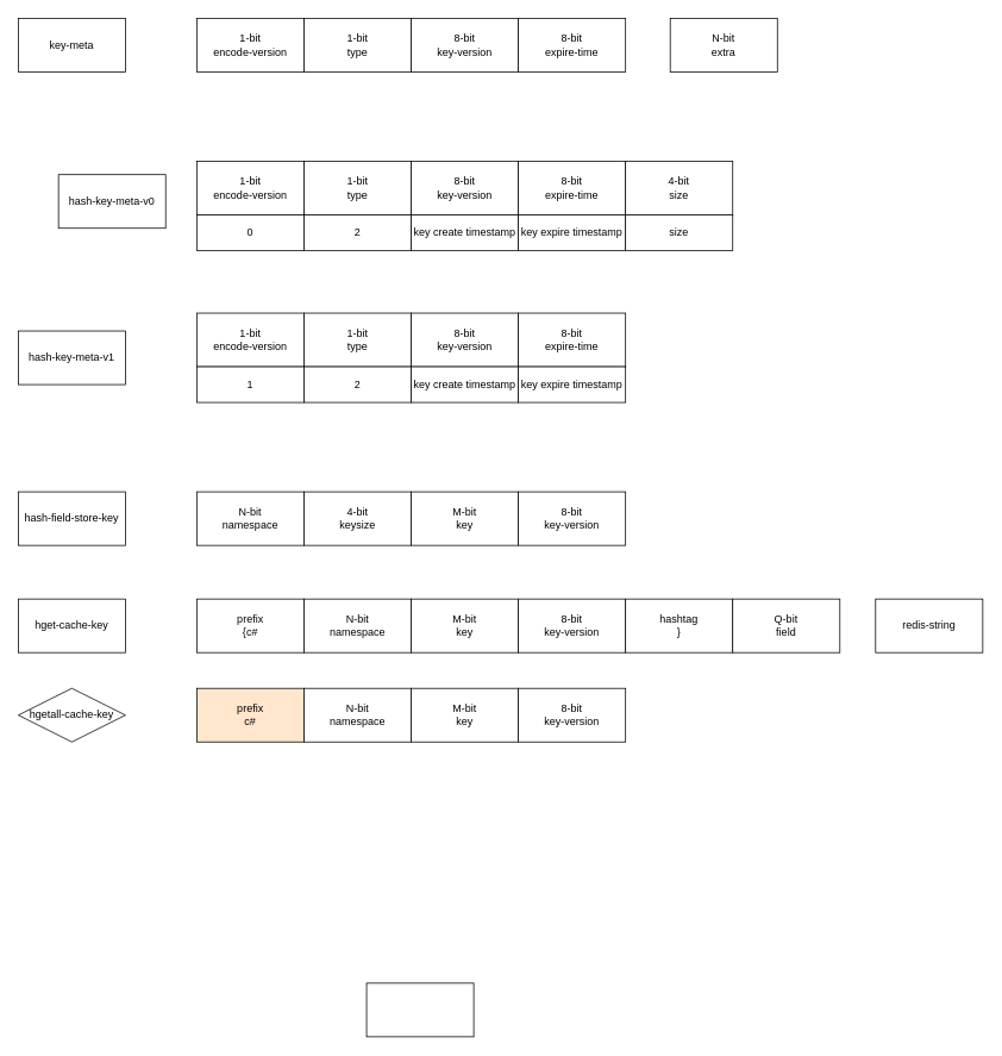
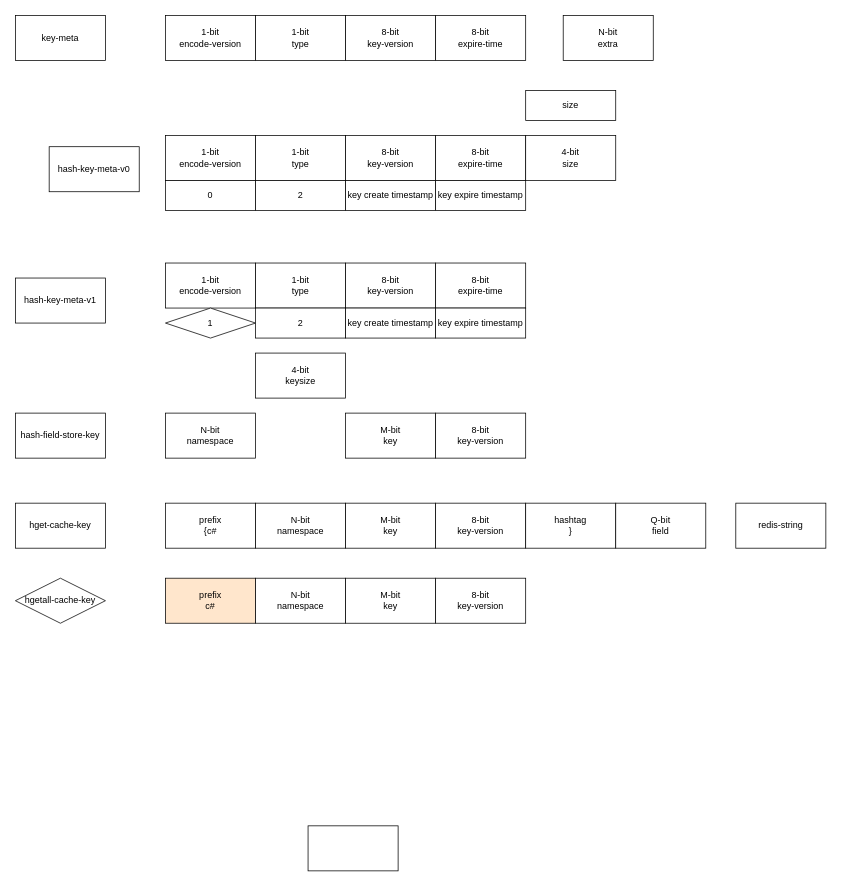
- <mxCell id="19" value="size" style="rounded=0;whiteSpace=wrap;html=1;" vertex="1" parent="1"><mxGeometry x="700" y="240" width="120" height="40" as="geometry" /></mxCell>
+ <mxCell id="19" value="size" style="rounded=0;whiteSpace=wrap;html=1;" vertex="1" parent="1"><mxGeometry x="700" y="120" width="120" height="40" as="geometry" /></mxCell>
- <mxCell id="24" value="1" style="rounded=0;whiteSpace=wrap;html=1;" vertex="1" parent="1"><mxGeometry x="220" y="410" width="120" height="40" as="geometry" /></mxCell>
+ <mxCell id="24" value="1" style="rhombus;whiteSpace=wrap;html=1;" vertex="1" parent="1"><mxGeometry x="220" y="410" width="120" height="40" as="geometry" /></mxCell>
- <mxCell id="30" value="4-bit&lt;br&gt;keysize" style="rounded=0;whiteSpace=wrap;html=1;" vertex="1" parent="1"><mxGeometry x="340" y="550" width="120" height="60" as="geometry" /></mxCell>
+ <mxCell id="30" value="4-bit&lt;br&gt;keysize" style="rounded=0;whiteSpace=wrap;html=1;" vertex="1" parent="1"><mxGeometry x="340" y="470" width="120" height="60" as="geometry" /></mxCell>
